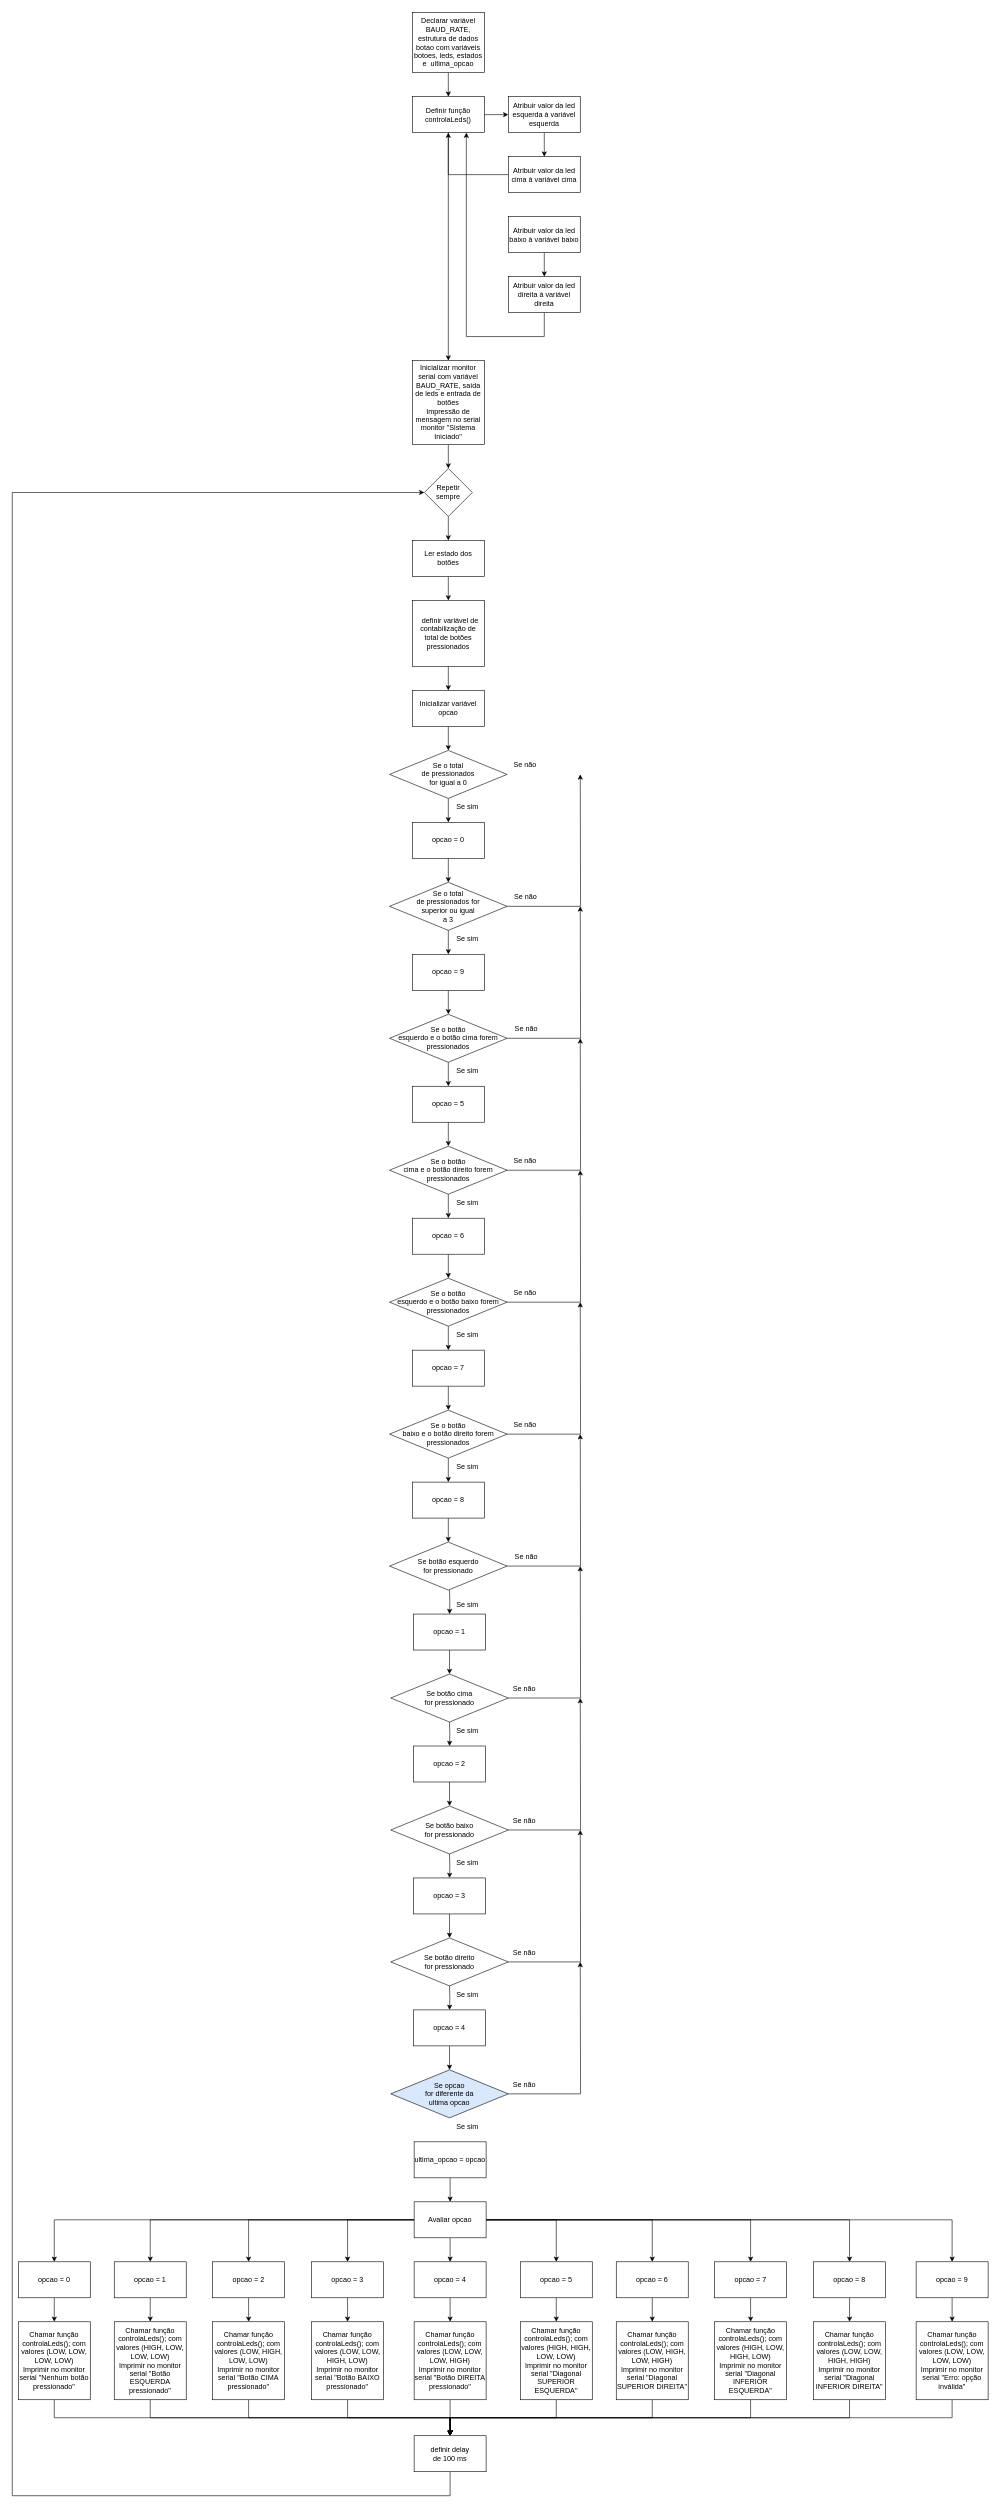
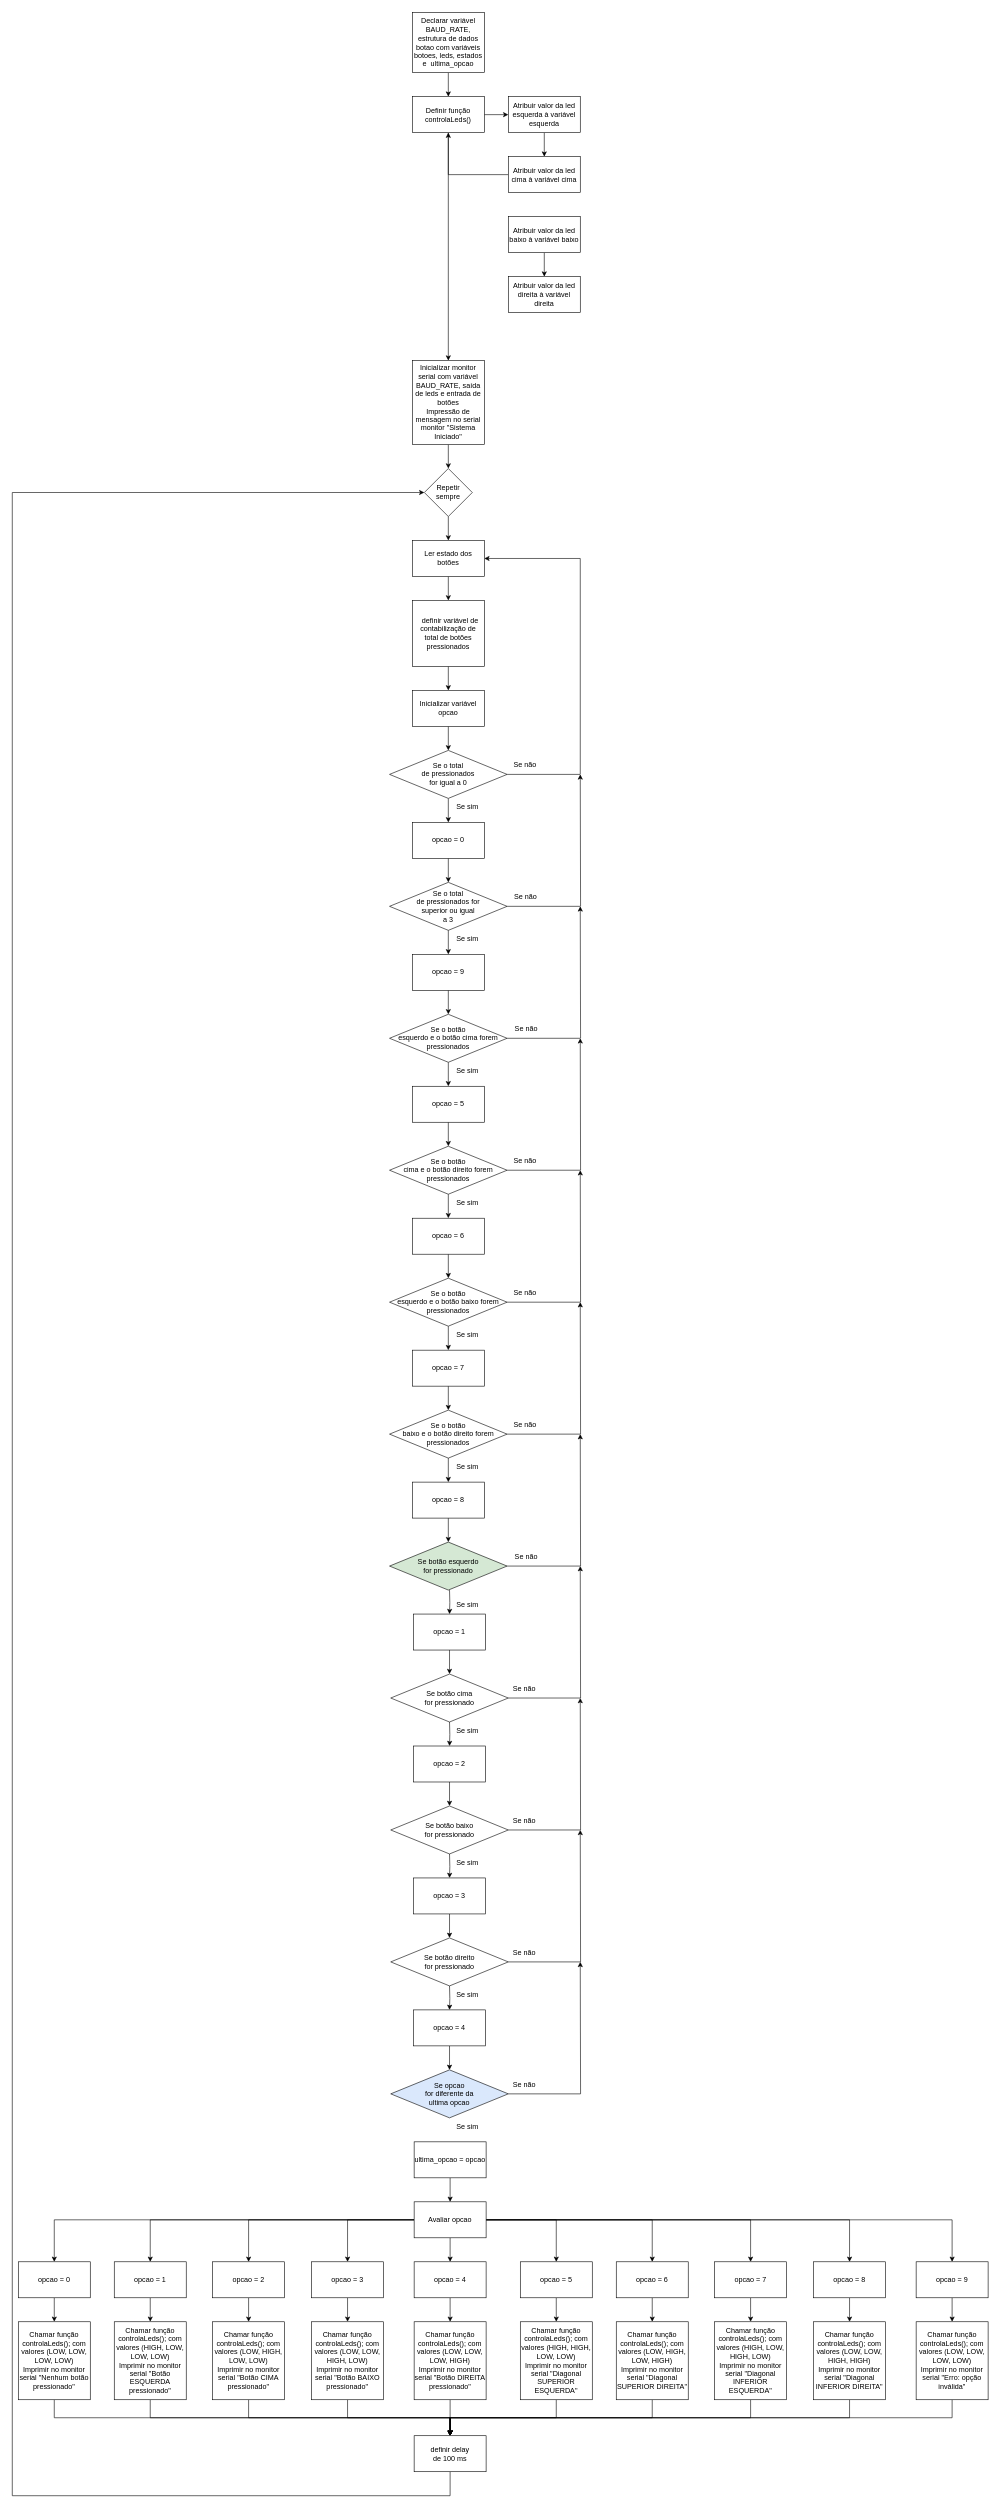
- <mxCell id="78" style="edgeStyle=orthogonalEdgeStyle;rounded=0;orthogonalLoop=1;jettySize=auto;html=1;entryX=0.75;entryY=1;entryDx=0;entryDy=0;" edge="1" parent="1" source="79" target="62"><mxGeometry relative="1" as="geometry"><Array as="points"><mxPoint x="907" y="560" /><mxPoint x="777" y="560" /></Array></mxGeometry></mxCell>
+ <mxCell id="39" style="edgeStyle=orthogonalEdgeStyle;rounded=0;orthogonalLoop=1;jettySize=auto;html=1;entryX=1;entryY=0.5;entryDx=0;entryDy=0;" edge="1" parent="1" source="41" target="43"><mxGeometry relative="1" as="geometry"><Array as="points"><mxPoint x="967" y="1290" /><mxPoint x="967" y="930" /></Array></mxGeometry></mxCell>
- <mxCell id="47" value="Se&amp;nbsp;&lt;span style=&quot;background-color: transparent; color: light-dark(rgb(0, 0, 0), rgb(255, 255, 255));&quot;&gt;botão esquerdo&lt;/span&gt;&lt;div&gt;&lt;span style=&quot;background-color: transparent; color: light-dark(rgb(0, 0, 0), rgb(255, 255, 255));&quot;&gt;for pressionado&lt;br&gt;&lt;/span&gt;&lt;/div&gt;" style="rhombus;whiteSpace=wrap;html=1;" parent="1" vertex="1"><mxGeometry x="649" y="2570" width="196" height="80" as="geometry" /></mxCell>
+ <mxCell id="47" value="Se&amp;nbsp;&lt;span style=&quot;background-color: transparent; color: light-dark(rgb(0, 0, 0), rgb(255, 255, 255));&quot;&gt;botão esquerdo&lt;/span&gt;&lt;div&gt;&lt;span style=&quot;background-color: transparent; color: light-dark(rgb(0, 0, 0), rgb(255, 255, 255));&quot;&gt;for pressionado&lt;br&gt;&lt;/span&gt;&lt;/div&gt;" style="rhombus;whiteSpace=wrap;html=1;fillColor=#d5e8d4;" parent="1" vertex="1"><mxGeometry x="649" y="2570" width="196" height="80" as="geometry" /></mxCell>
